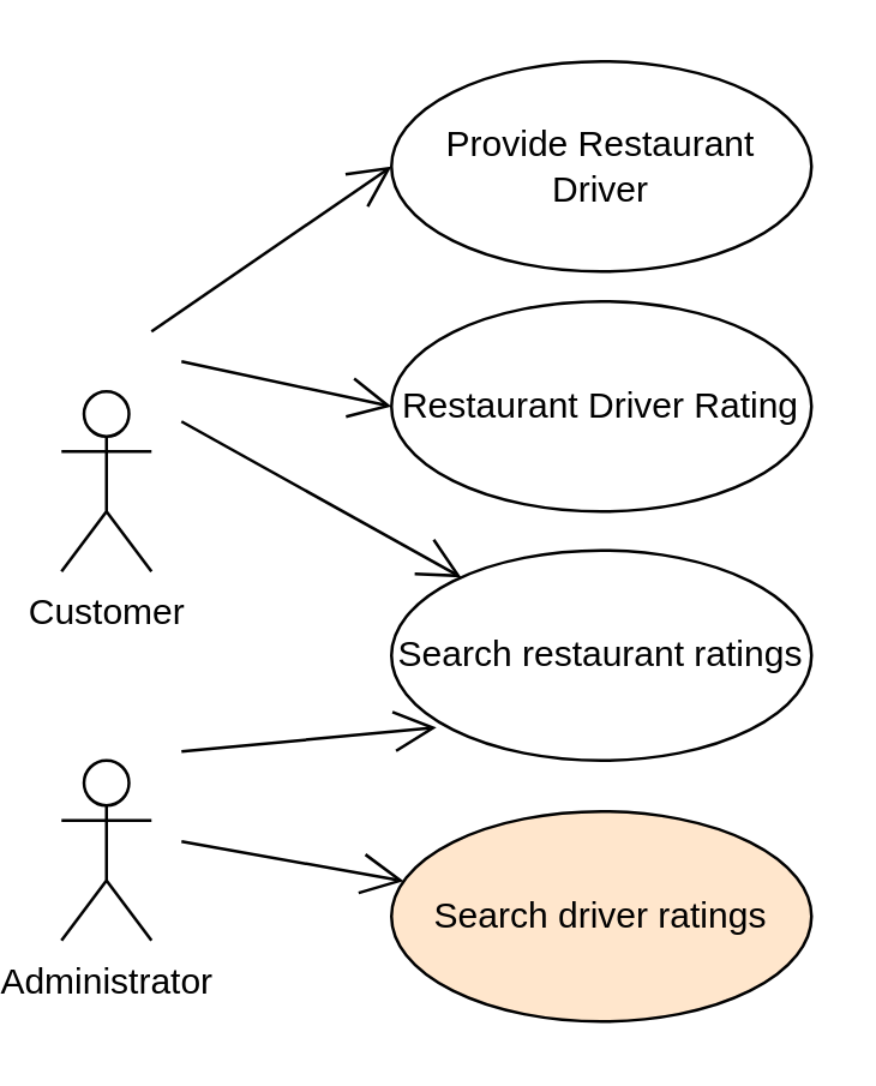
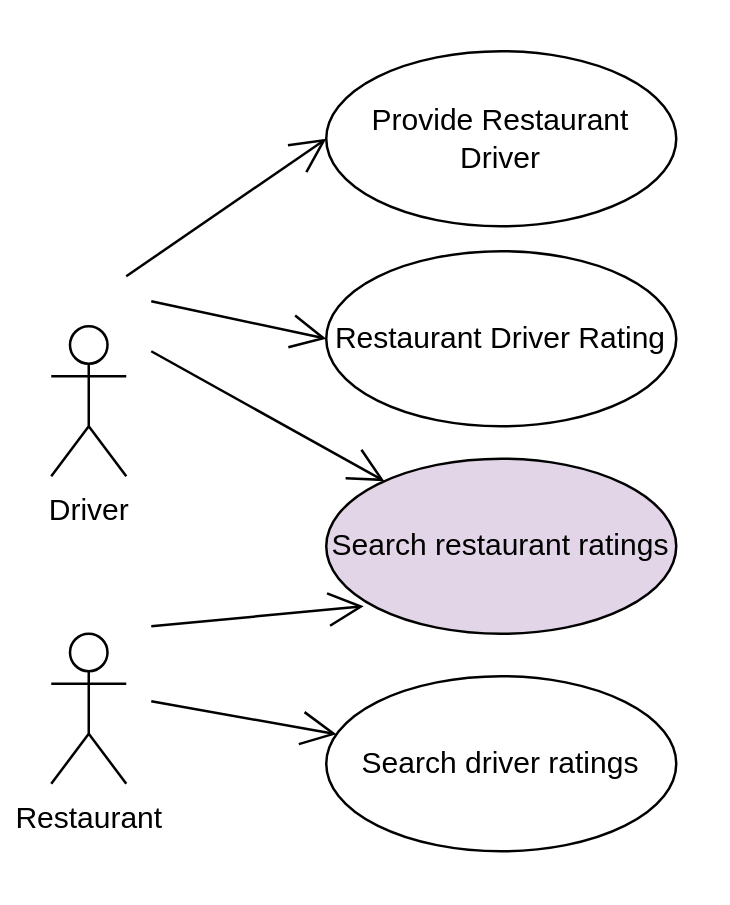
- <mxCell id="2" value="Customer" style="shape=umlActor;verticalLabelPosition=bottom;verticalAlign=top;html=1;" vertex="1" parent="1"><mxGeometry x="20" y="130" width="30" height="60" as="geometry" /></mxCell>
+ <mxCell id="2" value="Driver" style="shape=umlActor;verticalLabelPosition=bottom;verticalAlign=top;html=1;" vertex="1" parent="1"><mxGeometry x="20" y="130" width="30" height="60" as="geometry" /></mxCell>
- <mxCell id="5" value="Search restaurant ratings" style="ellipse;whiteSpace=wrap;html=1;" vertex="1" parent="1"><mxGeometry x="130" y="183" width="140" height="70" as="geometry" /></mxCell>
+ <mxCell id="5" value="Search restaurant ratings" style="ellipse;whiteSpace=wrap;html=1;fillColor=#e1d5e7;" vertex="1" parent="1"><mxGeometry x="130" y="183" width="140" height="70" as="geometry" /></mxCell>
- <mxCell id="6" value="Search driver ratings" style="ellipse;whiteSpace=wrap;html=1;fillColor=#ffe6cc;" vertex="1" parent="1"><mxGeometry x="130" y="270" width="140" height="70" as="geometry" /></mxCell>
+ <mxCell id="6" value="Search driver ratings" style="ellipse;whiteSpace=wrap;html=1;" vertex="1" parent="1"><mxGeometry x="130" y="270" width="140" height="70" as="geometry" /></mxCell>
- <mxCell id="3" value="Administrator" style="shape=umlActor;verticalLabelPosition=bottom;verticalAlign=top;html=1;" vertex="1" parent="1"><mxGeometry x="20" y="253" width="30" height="60" as="geometry" /></mxCell>
+ <mxCell id="3" value="Restaurant" style="shape=umlActor;verticalLabelPosition=bottom;verticalAlign=top;html=1;" vertex="1" parent="1"><mxGeometry x="20" y="253" width="30" height="60" as="geometry" /></mxCell>
